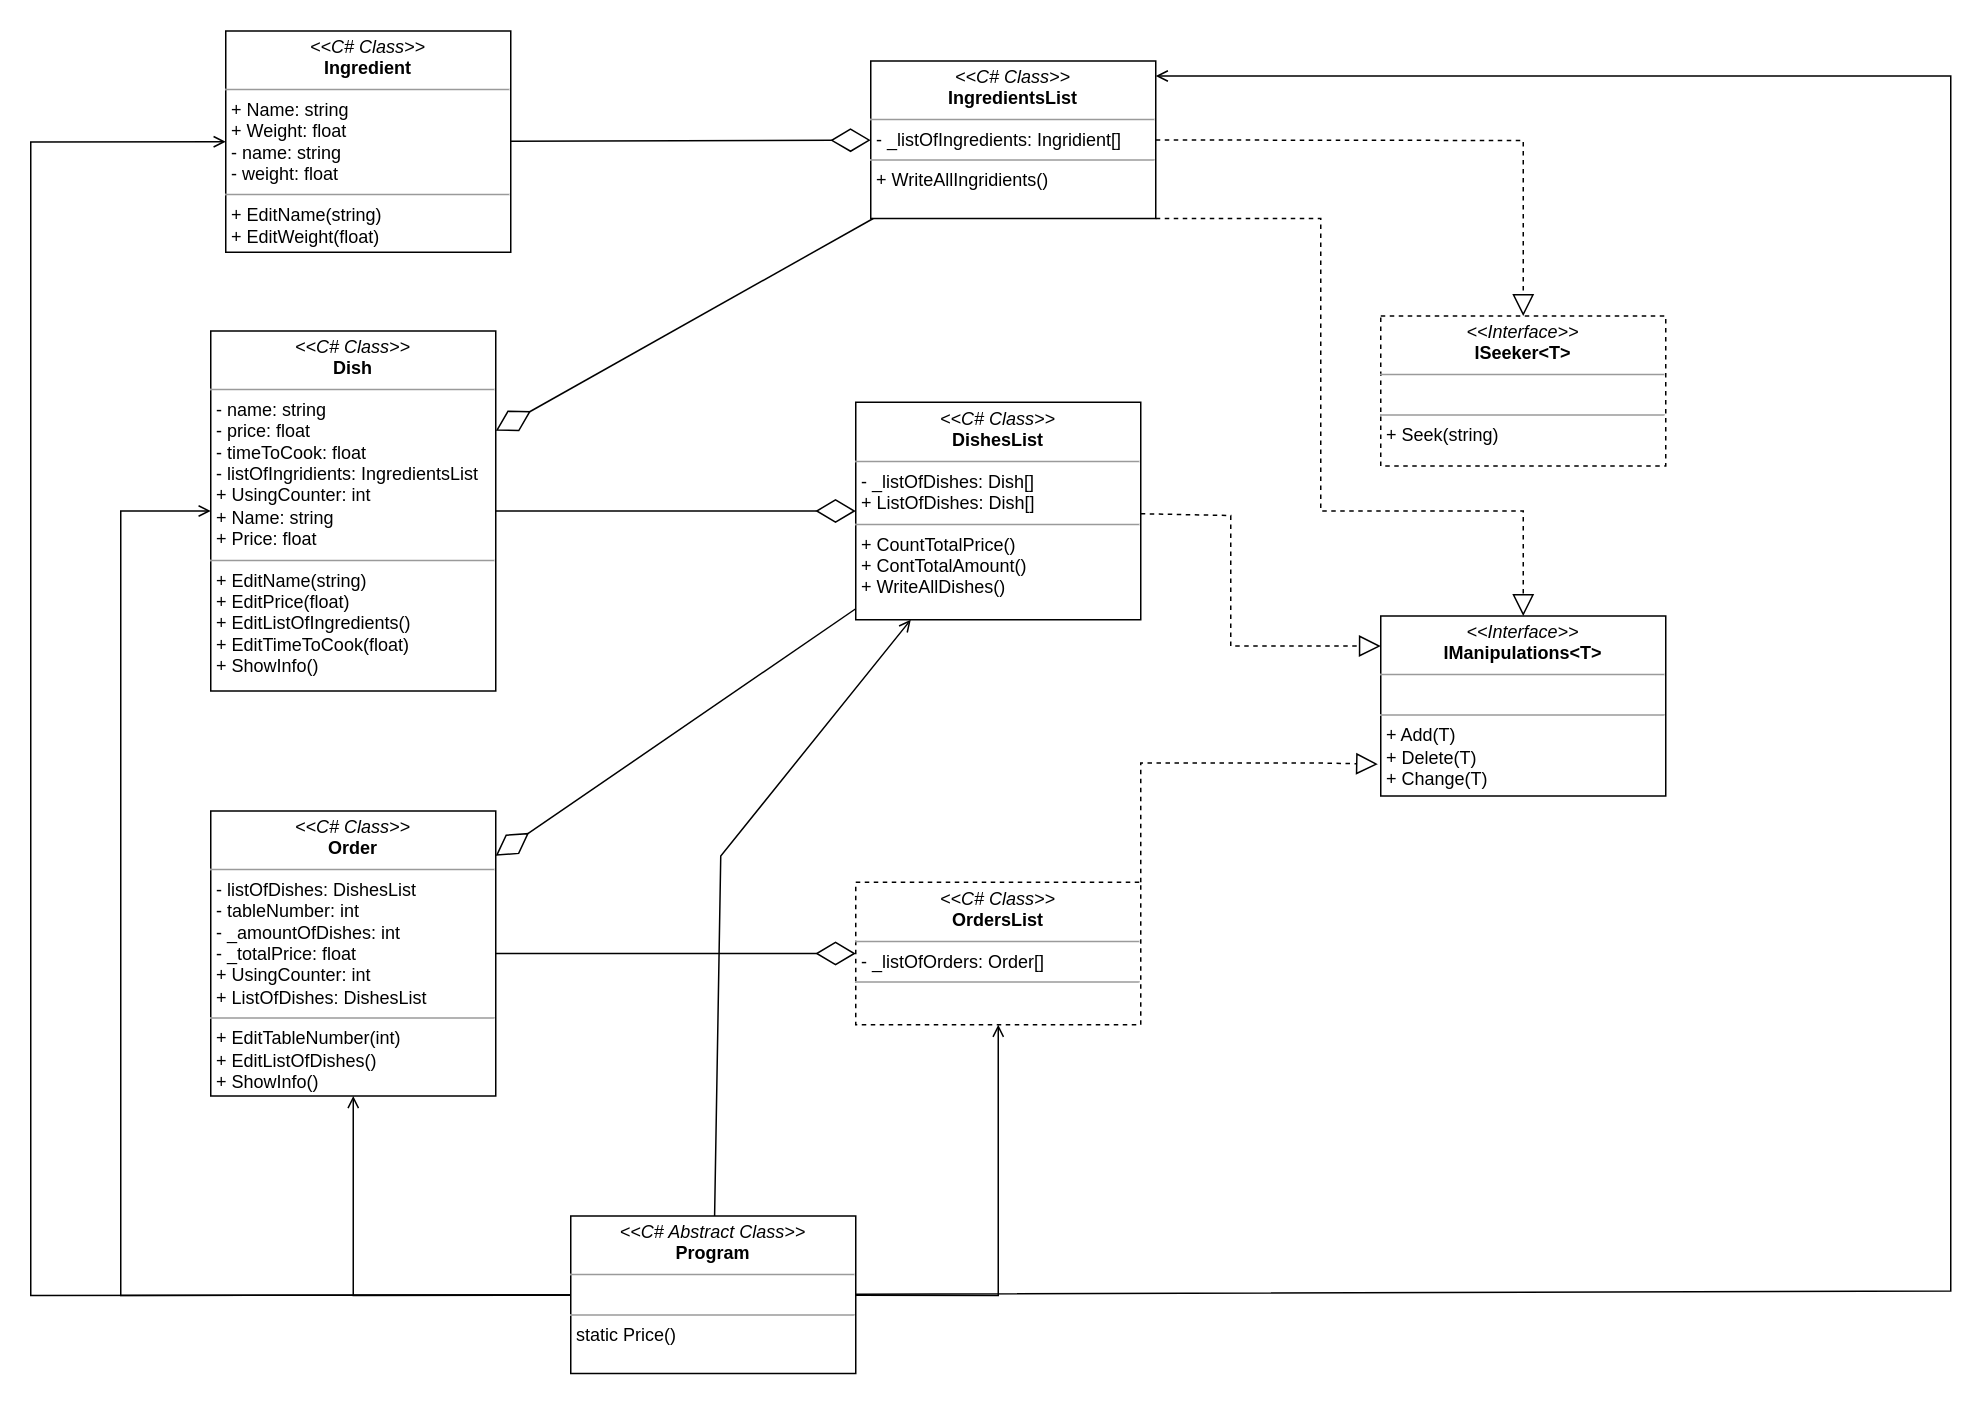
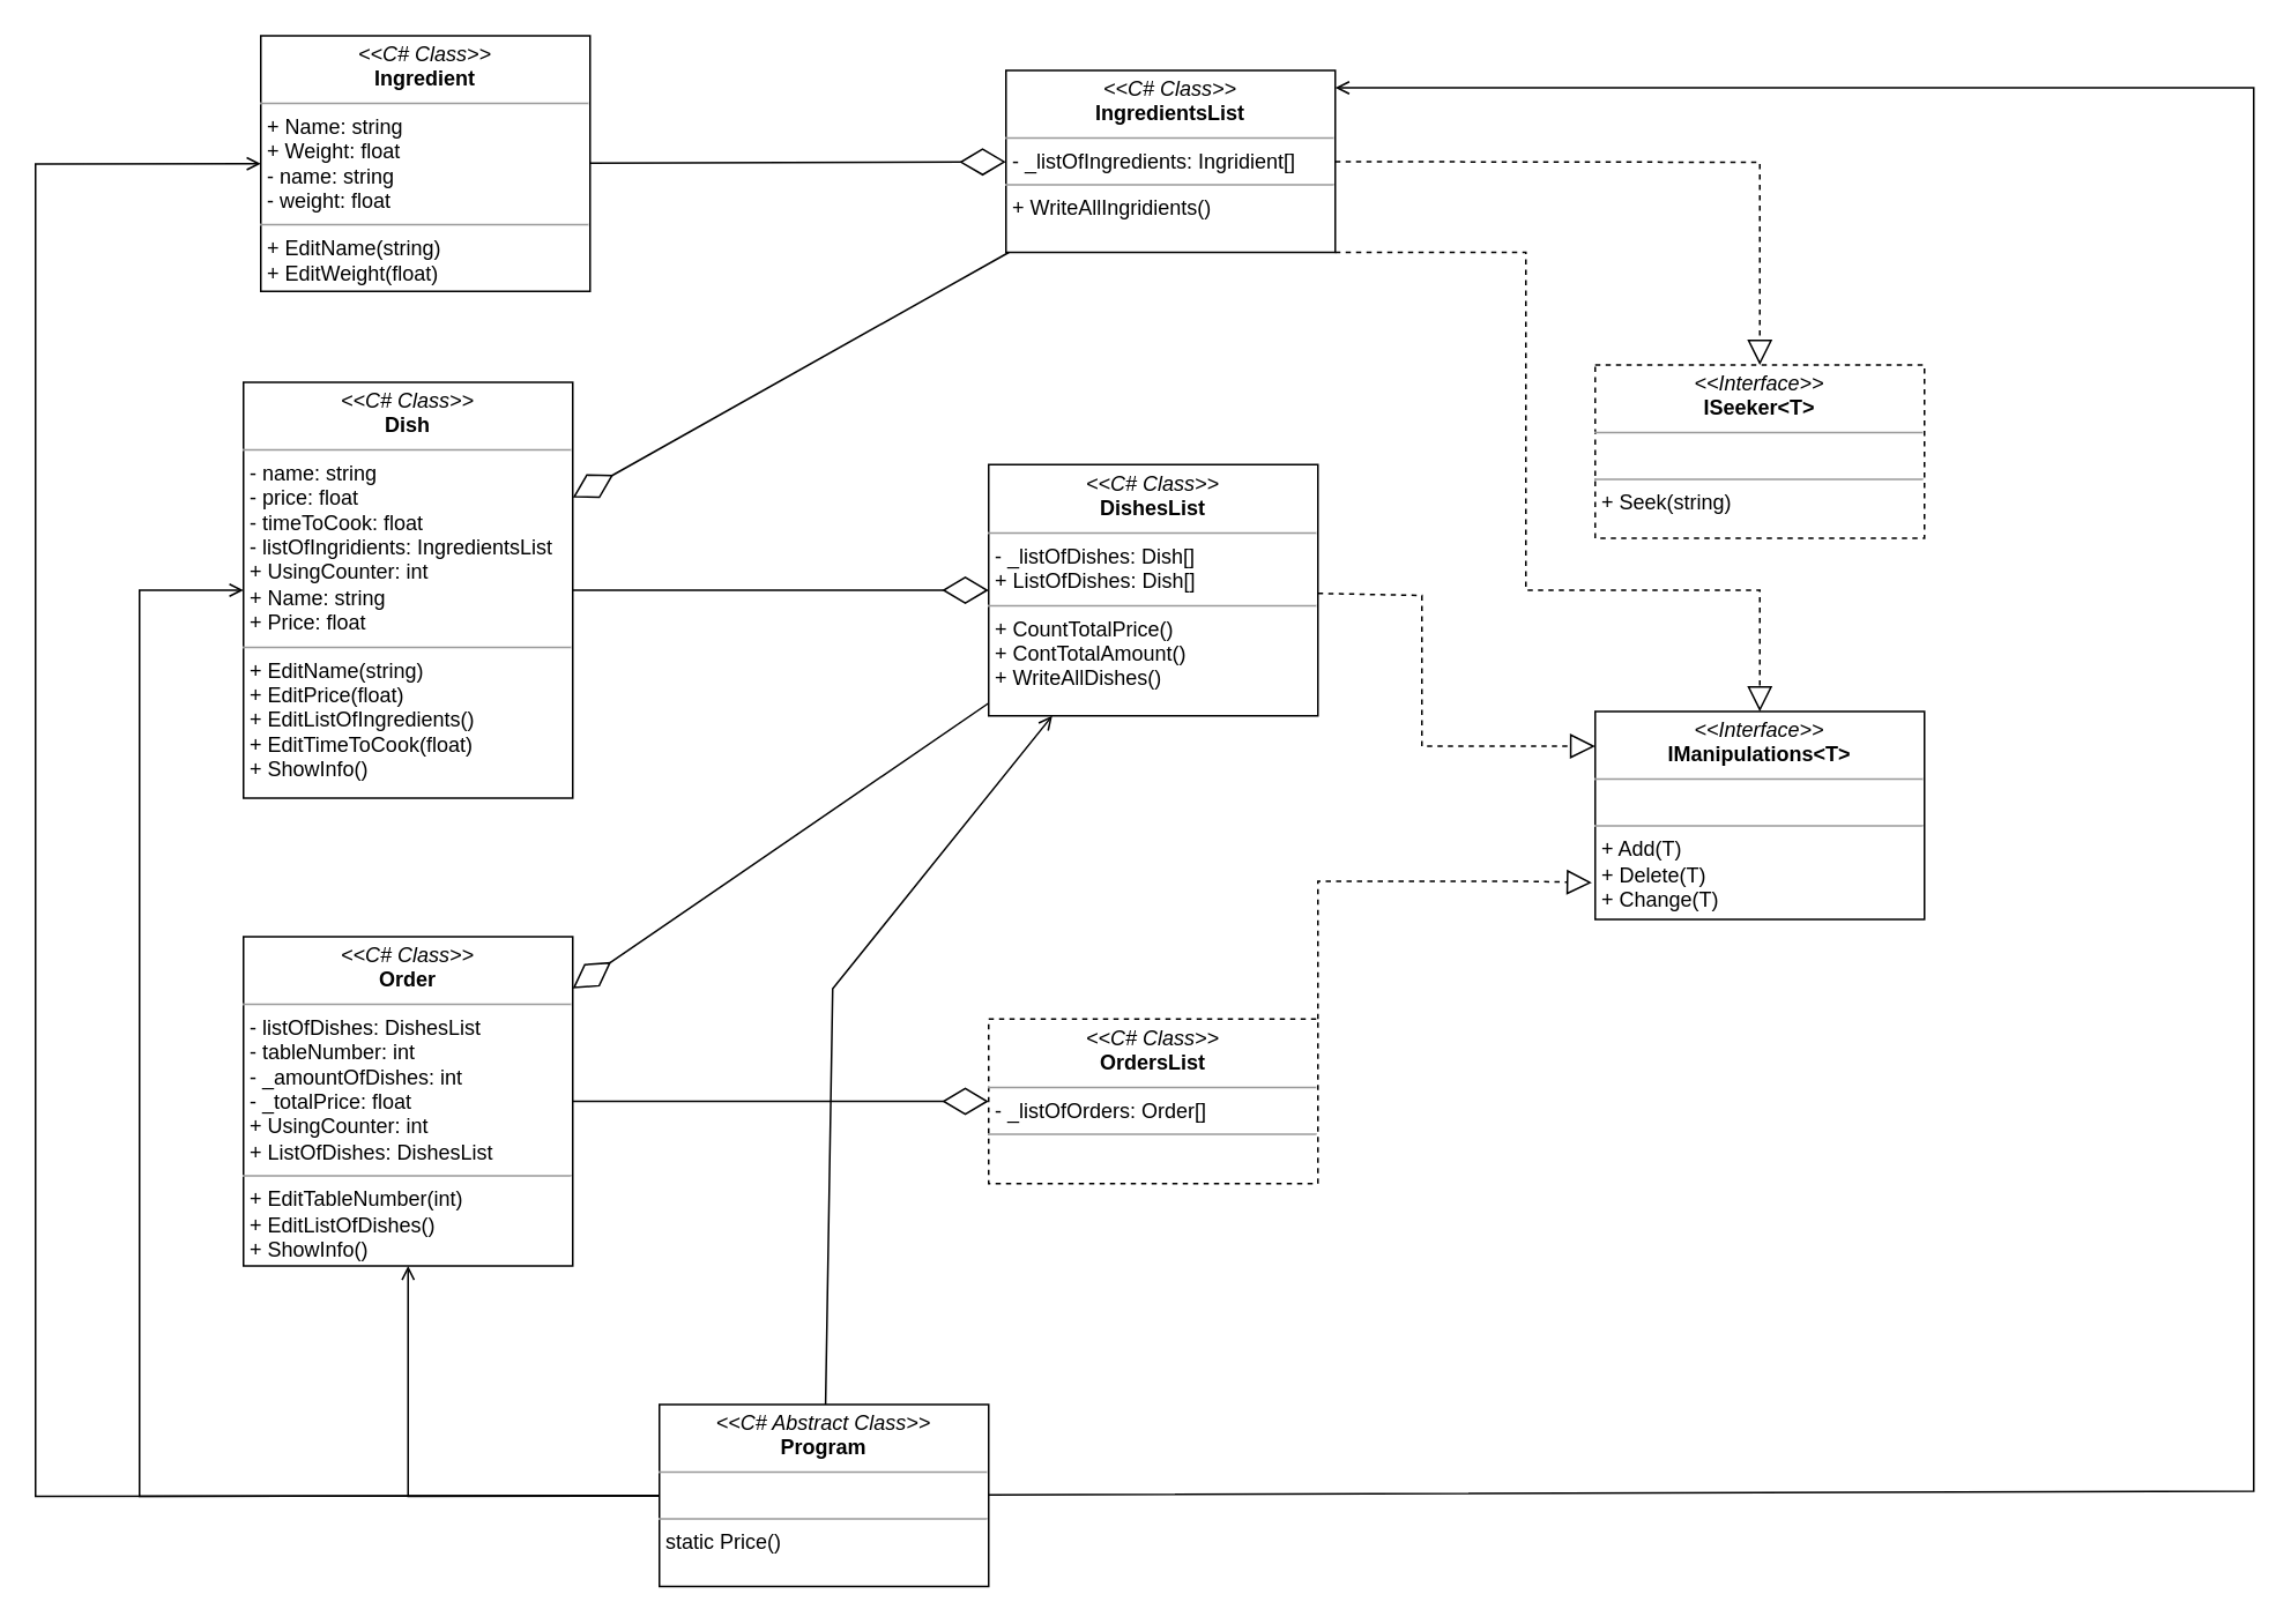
- <mxCell id="21" value="" style="endArrow=open;html=1;rounded=0;endFill=0;" parent="1" source="19" target="8" edge="1"><mxGeometry width="50" height="50" relative="1" as="geometry"><mxPoint x="390" y="873" as="sourcePoint" /><mxPoint x="245" y="740" as="targetPoint" /><Array as="points"><mxPoint x="665" y="863" /></Array></mxGeometry></mxCell>
